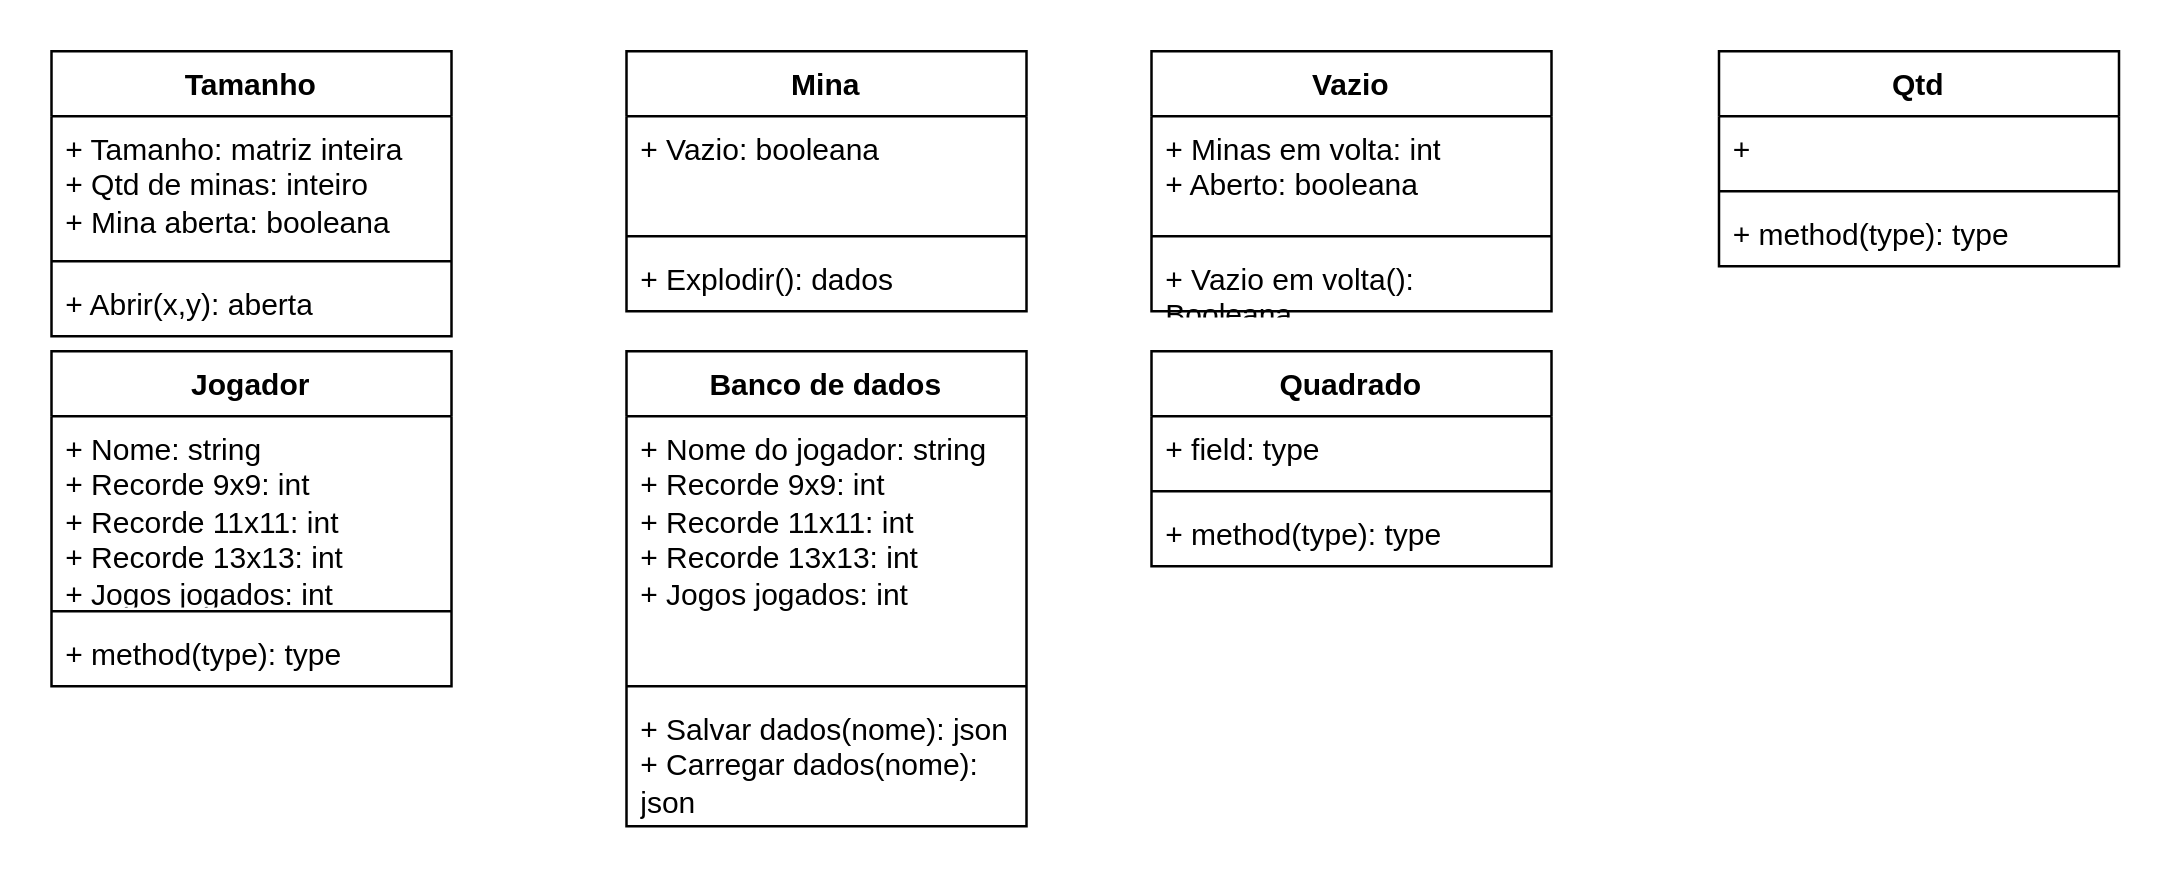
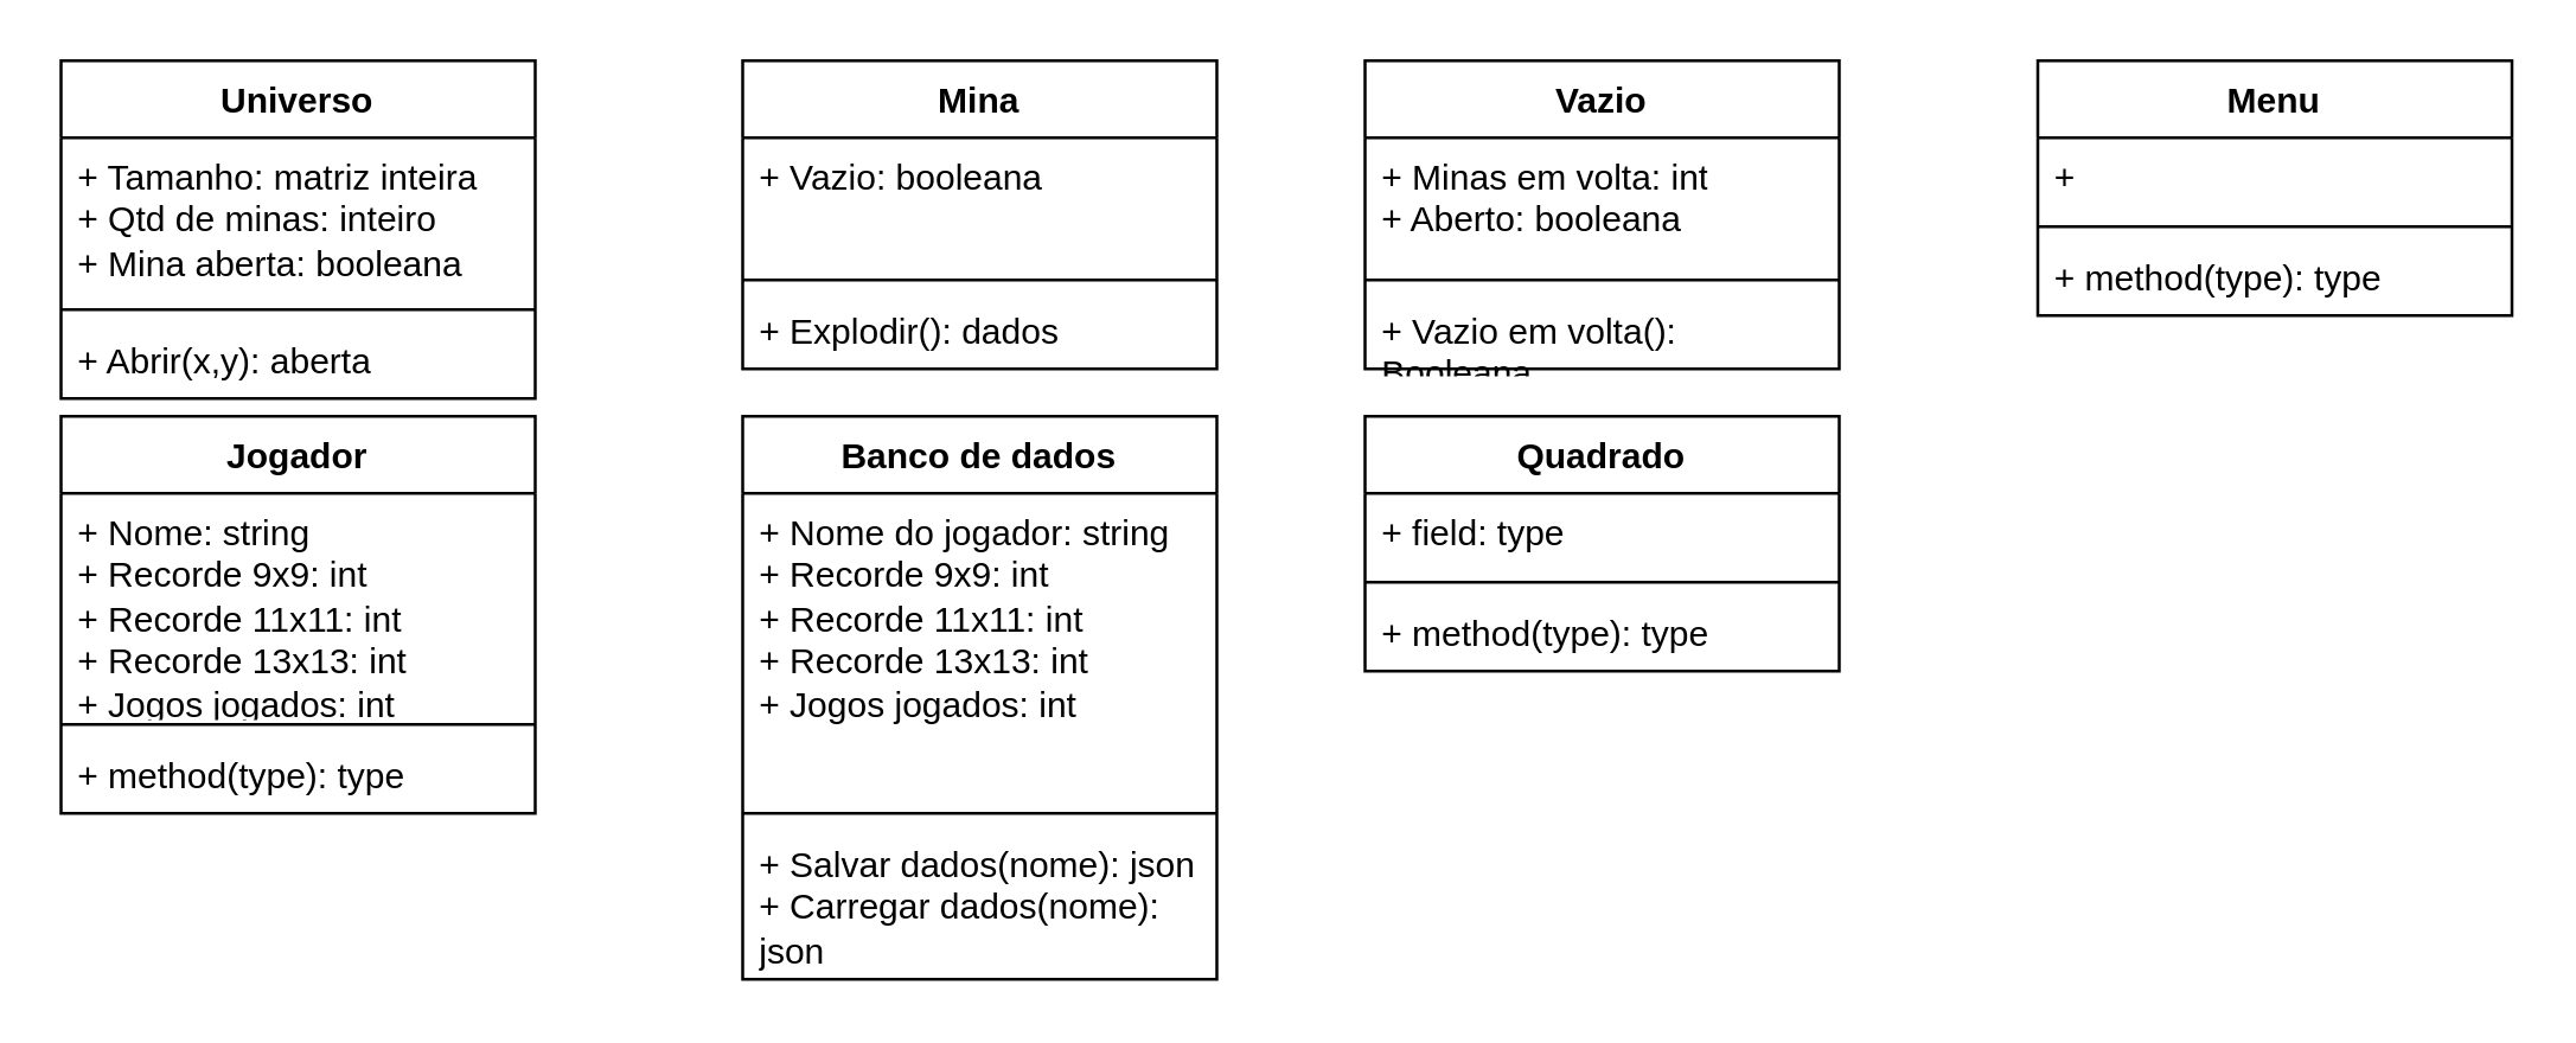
- <mxCell id="2" value="Tamanho" style="swimlane;fontStyle=1;align=center;verticalAlign=top;childLayout=stackLayout;horizontal=1;startSize=26;horizontalStack=0;resizeParent=1;resizeParentMax=0;resizeLast=0;collapsible=1;marginBottom=0;whiteSpace=wrap;html=1;" parent="1" vertex="1"><mxGeometry width="160" height="114" as="geometry" x="20" y="20" /></mxCell>
+ <mxCell id="2" value="Universo" style="swimlane;fontStyle=1;align=center;verticalAlign=top;childLayout=stackLayout;horizontal=1;startSize=26;horizontalStack=0;resizeParent=1;resizeParentMax=0;resizeLast=0;collapsible=1;marginBottom=0;whiteSpace=wrap;html=1;" parent="1" vertex="1"><mxGeometry width="160" height="114" as="geometry" x="20" y="20" /></mxCell>
- <mxCell id="18" value="Qtd" style="swimlane;fontStyle=1;align=center;verticalAlign=top;childLayout=stackLayout;horizontal=1;startSize=26;horizontalStack=0;resizeParent=1;resizeParentMax=0;resizeLast=0;collapsible=1;marginBottom=0;whiteSpace=wrap;html=1;" parent="1" vertex="1"><mxGeometry x="687" width="160" height="86" as="geometry" y="20" /></mxCell>
+ <mxCell id="18" value="Menu" style="swimlane;fontStyle=1;align=center;verticalAlign=top;childLayout=stackLayout;horizontal=1;startSize=26;horizontalStack=0;resizeParent=1;resizeParentMax=0;resizeLast=0;collapsible=1;marginBottom=0;whiteSpace=wrap;html=1;" parent="1" vertex="1"><mxGeometry x="687" width="160" height="86" as="geometry" y="20" /></mxCell>
